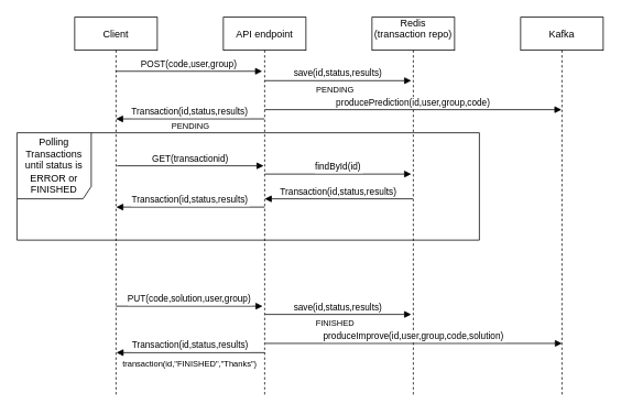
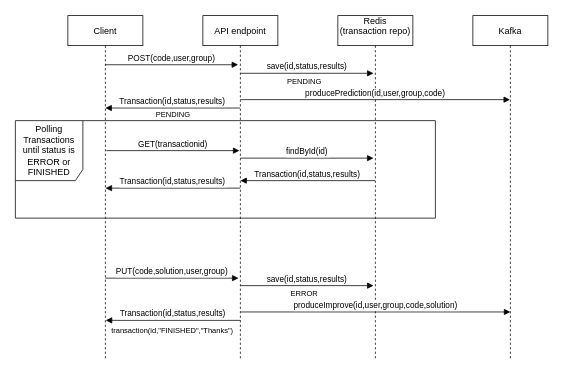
- <mxCell id="22" value="FINISHED" style="text;html=1;align=center;verticalAlign=middle;resizable=0;points=[];autosize=1;strokeColor=none;fillColor=none;fontSize=10;" vertex="1" parent="1"><mxGeometry x="375" y="380" width="60" height="20" as="geometry" /></mxCell>
+ <mxCell id="22" value="ERROR" style="text;html=1;align=center;verticalAlign=middle;resizable=0;points=[];autosize=1;strokeColor=none;fillColor=none;fontSize=10;" vertex="1" parent="1"><mxGeometry x="375" y="380" width="60" height="20" as="geometry" /></mxCell>
